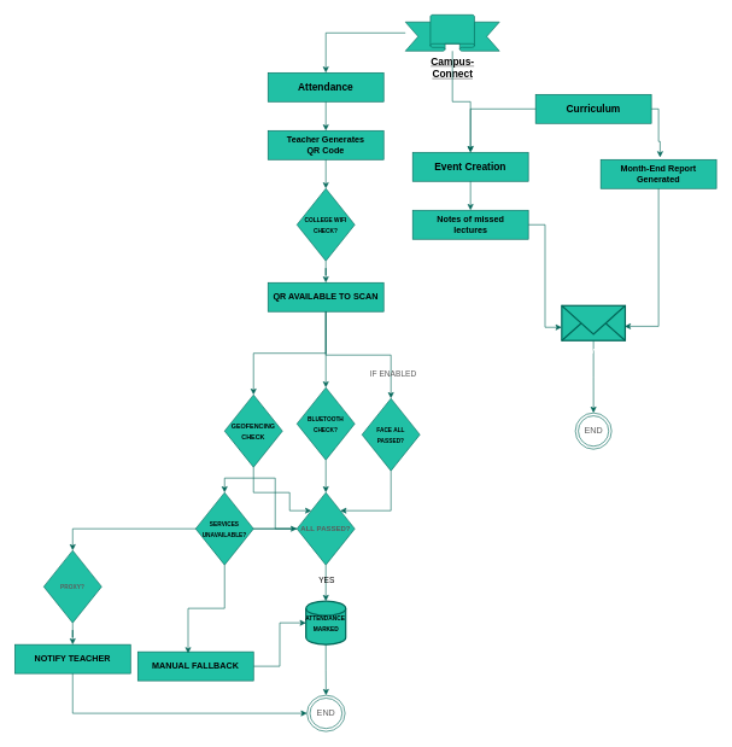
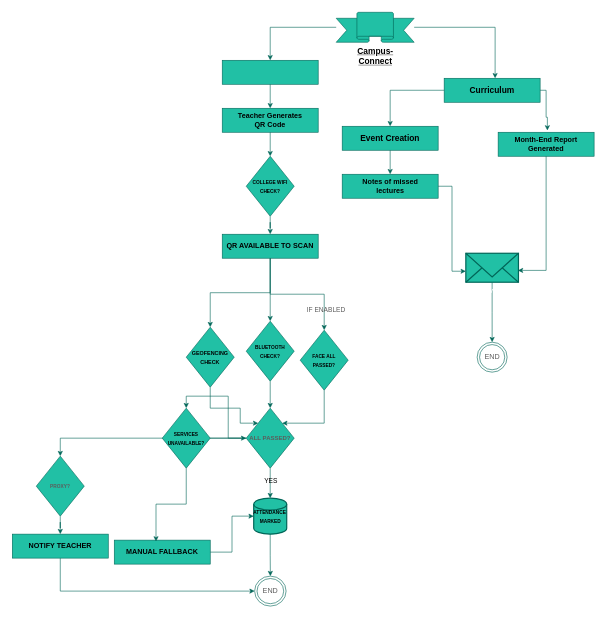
- <mxCell id="13" value="&lt;font style=&quot;font-size: 14px; color: rgb(0, 0, 0);&quot;&gt;&lt;b&gt;Attendance&lt;/b&gt;&lt;/font&gt;" style="text;strokeColor=none;align=center;fillColor=none;html=1;verticalAlign=middle;whiteSpace=wrap;rounded=0;labelBackgroundColor=none;fontColor=#5C5C5C;" parent="11" vertex="1"><mxGeometry x="40" y="5" width="80" height="30" as="geometry" /></mxCell>
- <mxCell id="20" style="edgeStyle=orthogonalEdgeStyle;rounded=0;orthogonalLoop=1;jettySize=auto;html=1;labelBackgroundColor=none;strokeColor=#006658;fontColor=default;" parent="1" source="19" target="5" edge="1"><mxGeometry relative="1" as="geometry" /></mxCell>
+ <mxCell id="20" style="edgeStyle=orthogonalEdgeStyle;rounded=0;orthogonalLoop=1;jettySize=auto;html=1;entryX=0.531;entryY=0;entryDx=0;entryDy=0;entryPerimeter=0;labelBackgroundColor=none;strokeColor=#006658;fontColor=default;" parent="1" source="19" target="3" edge="1"><mxGeometry relative="1" as="geometry" /></mxCell>
